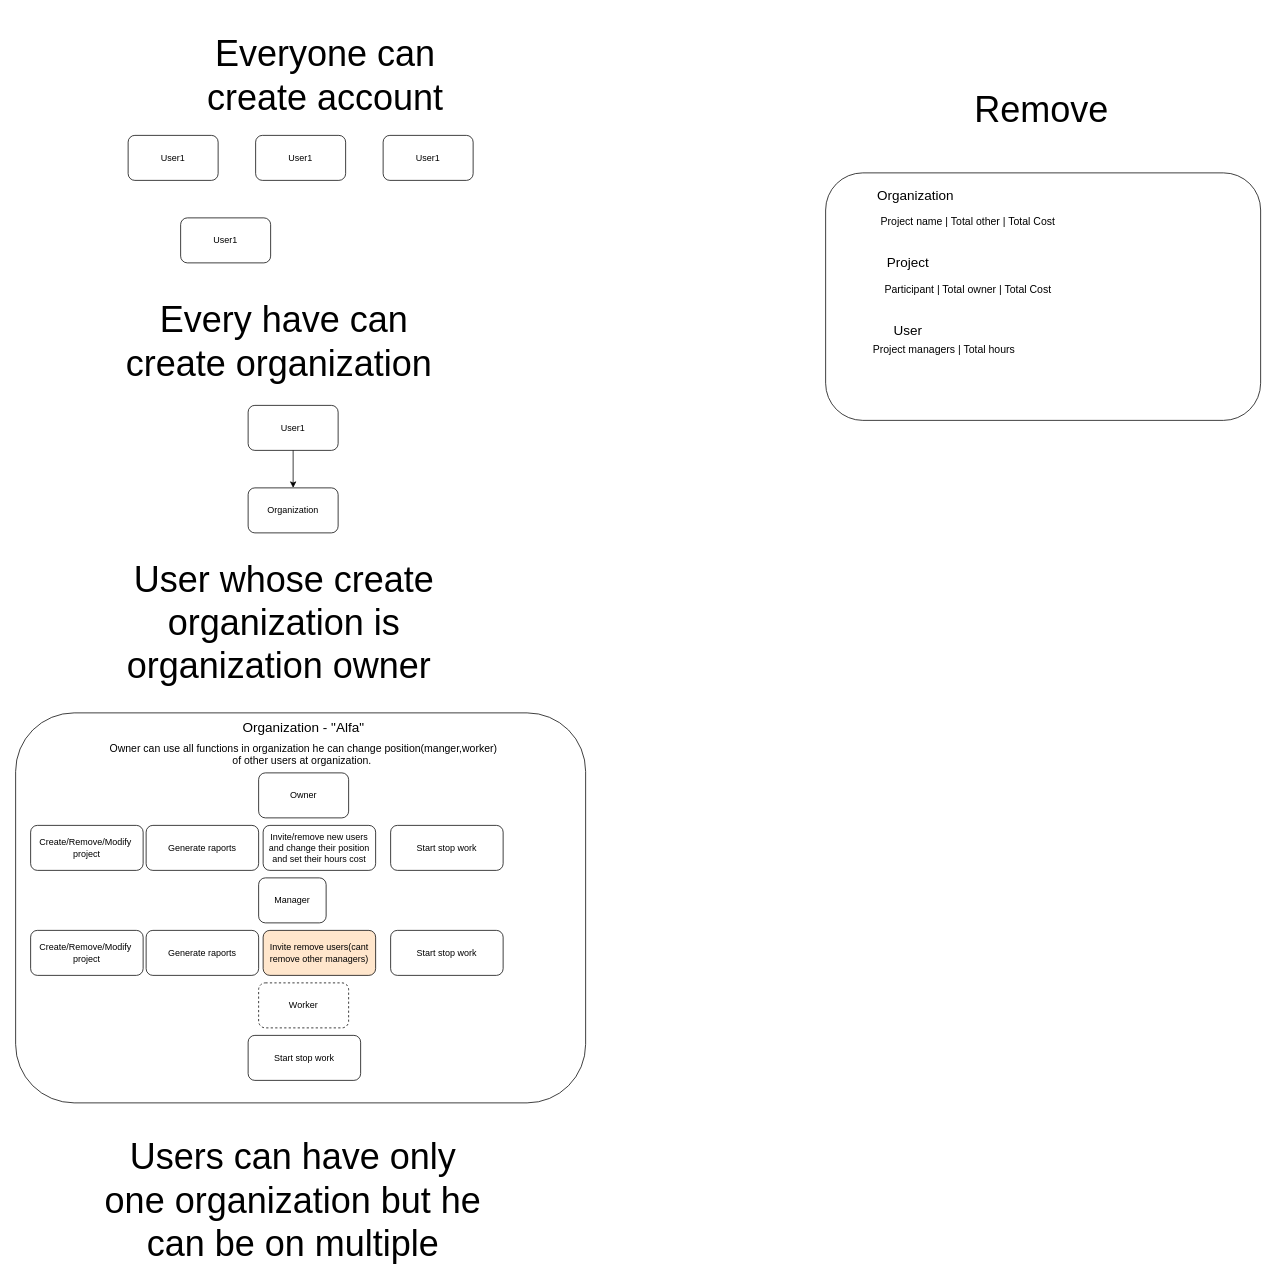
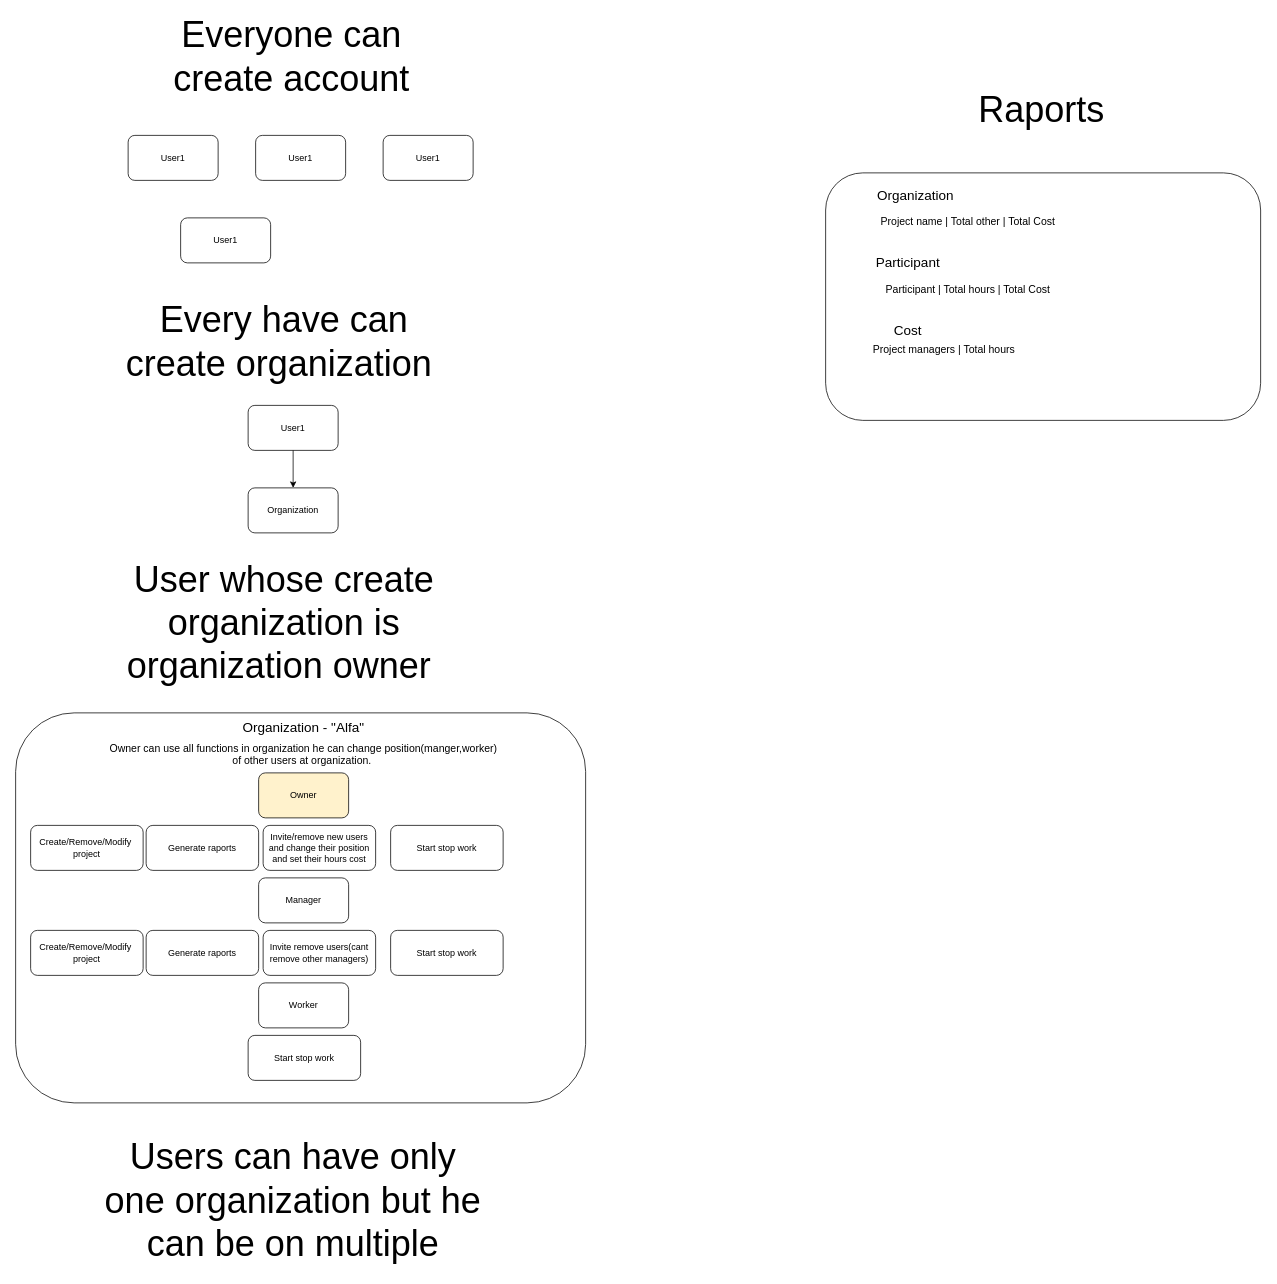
- <mxCell id="6" value="&lt;font style=&quot;font-size: 48px;&quot;&gt;Everyone can create account&lt;/font&gt;" style="text;html=1;strokeColor=none;fillColor=none;align=center;verticalAlign=middle;whiteSpace=wrap;rounded=0;" parent="1" vertex="1"><mxGeometry x="215" y="45" width="436" height="110" as="geometry" /></mxCell>
+ <mxCell id="6" value="&lt;font style=&quot;font-size: 48px;&quot;&gt;Everyone can create account&lt;/font&gt;" style="text;html=1;strokeColor=none;fillColor=none;align=center;verticalAlign=middle;whiteSpace=wrap;rounded=0;" parent="1" vertex="1"><mxGeometry x="170" y="20" width="436" height="110" as="geometry" /></mxCell>
- <mxCell id="29" value="&lt;font style=&quot;font-size: 48px;&quot;&gt;Remove&lt;/font&gt;" style="text;html=1;strokeColor=none;fillColor=none;align=center;verticalAlign=middle;whiteSpace=wrap;rounded=0;" vertex="1" parent="1"><mxGeometry x="1170" y="90" width="436" height="110" as="geometry" /></mxCell>
+ <mxCell id="29" value="&lt;font style=&quot;font-size: 48px;&quot;&gt;Raports&lt;/font&gt;" style="text;html=1;strokeColor=none;fillColor=none;align=center;verticalAlign=middle;whiteSpace=wrap;rounded=0;" vertex="1" parent="1"><mxGeometry x="1170" y="90" width="436" height="110" as="geometry" /></mxCell>
- <mxCell id="32" value="&lt;font style=&quot;font-size: 18px;&quot;&gt;Project&lt;/font&gt;" style="text;html=1;strokeColor=none;fillColor=none;align=center;verticalAlign=middle;whiteSpace=wrap;rounded=0;" vertex="1" parent="1"><mxGeometry x="950" y="340" width="520" height="20" as="geometry" /></mxCell>
+ <mxCell id="32" value="&lt;font style=&quot;font-size: 18px;&quot;&gt;Participant&lt;/font&gt;" style="text;html=1;strokeColor=none;fillColor=none;align=center;verticalAlign=middle;whiteSpace=wrap;rounded=0;" vertex="1" parent="1"><mxGeometry x="950" y="340" width="520" height="20" as="geometry" /></mxCell>
- <mxCell id="33" value="&lt;font style=&quot;font-size: 14px;&quot;&gt;Participant | Total owner | Total Cost&lt;/font&gt;" style="text;html=1;strokeColor=none;fillColor=none;align=center;verticalAlign=middle;whiteSpace=wrap;rounded=0;" vertex="1" parent="1"><mxGeometry x="1030" y="370" width="520" height="30" as="geometry" /></mxCell>
+ <mxCell id="33" value="&lt;font style=&quot;font-size: 14px;&quot;&gt;Participant | Total hours | Total Cost&lt;/font&gt;" style="text;html=1;strokeColor=none;fillColor=none;align=center;verticalAlign=middle;whiteSpace=wrap;rounded=0;" vertex="1" parent="1"><mxGeometry x="1030" y="370" width="520" height="30" as="geometry" /></mxCell>
- <mxCell id="34" value="&lt;font style=&quot;font-size: 18px;&quot;&gt;User&lt;/font&gt;" style="text;html=1;strokeColor=none;fillColor=none;align=center;verticalAlign=middle;whiteSpace=wrap;rounded=0;" vertex="1" parent="1"><mxGeometry x="950" y="430" width="520" height="20" as="geometry" /></mxCell>
+ <mxCell id="34" value="&lt;font style=&quot;font-size: 18px;&quot;&gt;Cost&lt;/font&gt;" style="text;html=1;strokeColor=none;fillColor=none;align=center;verticalAlign=middle;whiteSpace=wrap;rounded=0;" vertex="1" parent="1"><mxGeometry x="950" y="430" width="520" height="20" as="geometry" /></mxCell>
- <mxCell id="14" value="Owner" style="rounded=1;whiteSpace=wrap;html=1;" parent="1" vertex="1"><mxGeometry x="344" y="1030" width="120" height="60" as="geometry" /></mxCell>
+ <mxCell id="14" value="Owner" style="rounded=1;whiteSpace=wrap;html=1;fillColor=#fff2cc;" parent="1" vertex="1"><mxGeometry x="344" y="1030" width="120" height="60" as="geometry" /></mxCell>
- <mxCell id="20" value="Manager" style="rounded=1;whiteSpace=wrap;html=1;" parent="1" vertex="1"><mxGeometry x="344" y="1170" width="90" height="60" as="geometry" /></mxCell>
+ <mxCell id="20" value="Manager" style="rounded=1;whiteSpace=wrap;html=1;" parent="1" vertex="1"><mxGeometry x="344" y="1170" width="120" height="60" as="geometry" /></mxCell>
- <mxCell id="23" value="Invite remove users(cant remove other managers)" style="rounded=1;whiteSpace=wrap;html=1;fillColor=#ffe6cc;" parent="1" vertex="1"><mxGeometry x="350" y="1240" width="150" height="60" as="geometry" /></mxCell>
+ <mxCell id="23" value="Invite remove users(cant remove other managers)" style="rounded=1;whiteSpace=wrap;html=1;" parent="1" vertex="1"><mxGeometry x="350" y="1240" width="150" height="60" as="geometry" /></mxCell>
- <mxCell id="25" value="Worker" style="rounded=1;whiteSpace=wrap;html=1;dashed=1;" parent="1" vertex="1"><mxGeometry x="344" y="1310" width="120" height="60" as="geometry" /></mxCell>
+ <mxCell id="25" value="Worker" style="rounded=1;whiteSpace=wrap;html=1;" parent="1" vertex="1"><mxGeometry x="344" y="1310" width="120" height="60" as="geometry" /></mxCell>
